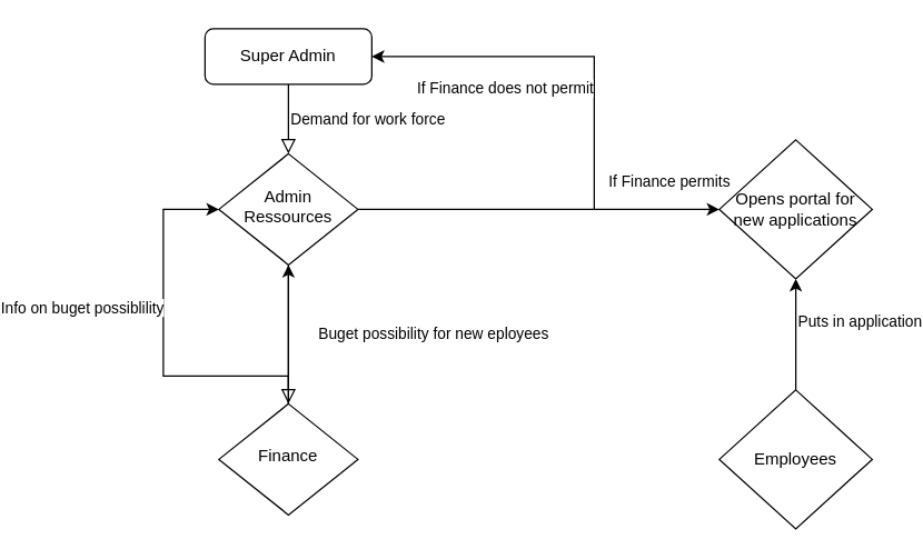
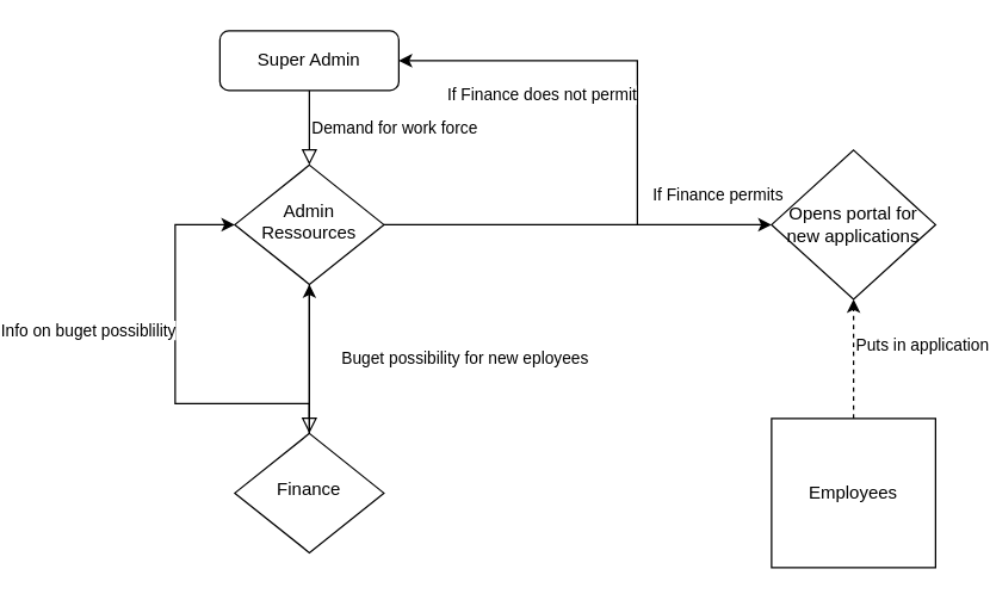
- <mxCell id="14" value="" style="edgeStyle=orthogonalEdgeStyle;rounded=0;orthogonalLoop=1;jettySize=auto;html=1;" edge="1" parent="1" source="16" target="13"><mxGeometry relative="1" as="geometry" /></mxCell>
+ <mxCell id="14" value="" style="edgeStyle=orthogonalEdgeStyle;rounded=0;orthogonalLoop=1;jettySize=auto;html=1;dashed=1;" edge="1" parent="1" source="16" target="13"><mxGeometry relative="1" as="geometry" /></mxCell>
- <mxCell id="16" value="Employees" style="rhombus;whiteSpace=wrap;html=1;" vertex="1" parent="1"><mxGeometry x="420" y="280" width="110" height="100" as="geometry" /></mxCell>
+ <mxCell id="16" value="Employees" style="whiteSpace=wrap;html=1;rounded=0;" vertex="1" parent="1"><mxGeometry x="420" y="280" width="110" height="100" as="geometry" /></mxCell>
